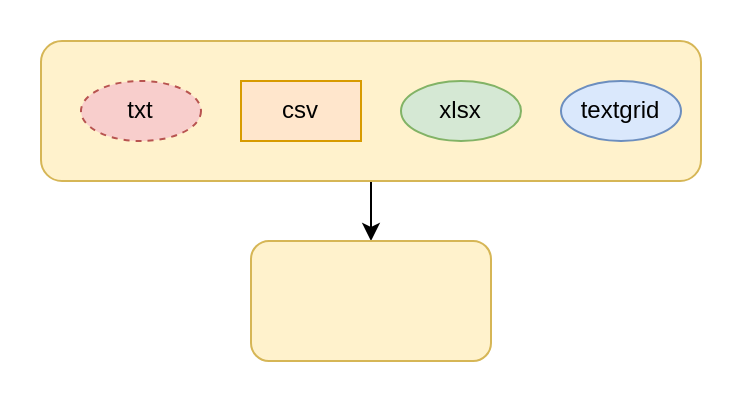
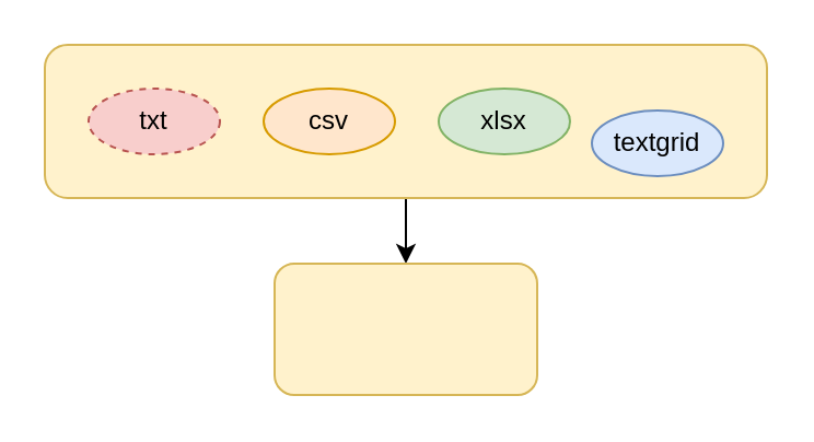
- <mxCell id="5" value="csv" style="whiteSpace=wrap;html=1;fillColor=#ffe6cc;strokeColor=#d79b00;rounded=0;" vertex="1" parent="1"><mxGeometry x="120" y="40" width="60" height="30" as="geometry" /></mxCell>
+ <mxCell id="5" value="csv" style="ellipse;whiteSpace=wrap;html=1;fillColor=#ffe6cc;strokeColor=#d79b00;" vertex="1" parent="1"><mxGeometry x="120" y="40" width="60" height="30" as="geometry" /></mxCell>
- <mxCell id="7" value="textgrid" style="ellipse;whiteSpace=wrap;html=1;fillColor=#dae8fc;strokeColor=#6c8ebf;" vertex="1" parent="1"><mxGeometry x="280" y="40" width="60" height="30" as="geometry" /></mxCell>
+ <mxCell id="7" value="textgrid" style="ellipse;whiteSpace=wrap;html=1;fillColor=#dae8fc;strokeColor=#6c8ebf;" vertex="1" parent="1"><mxGeometry x="270" y="50" width="60" height="30" as="geometry" /></mxCell>
